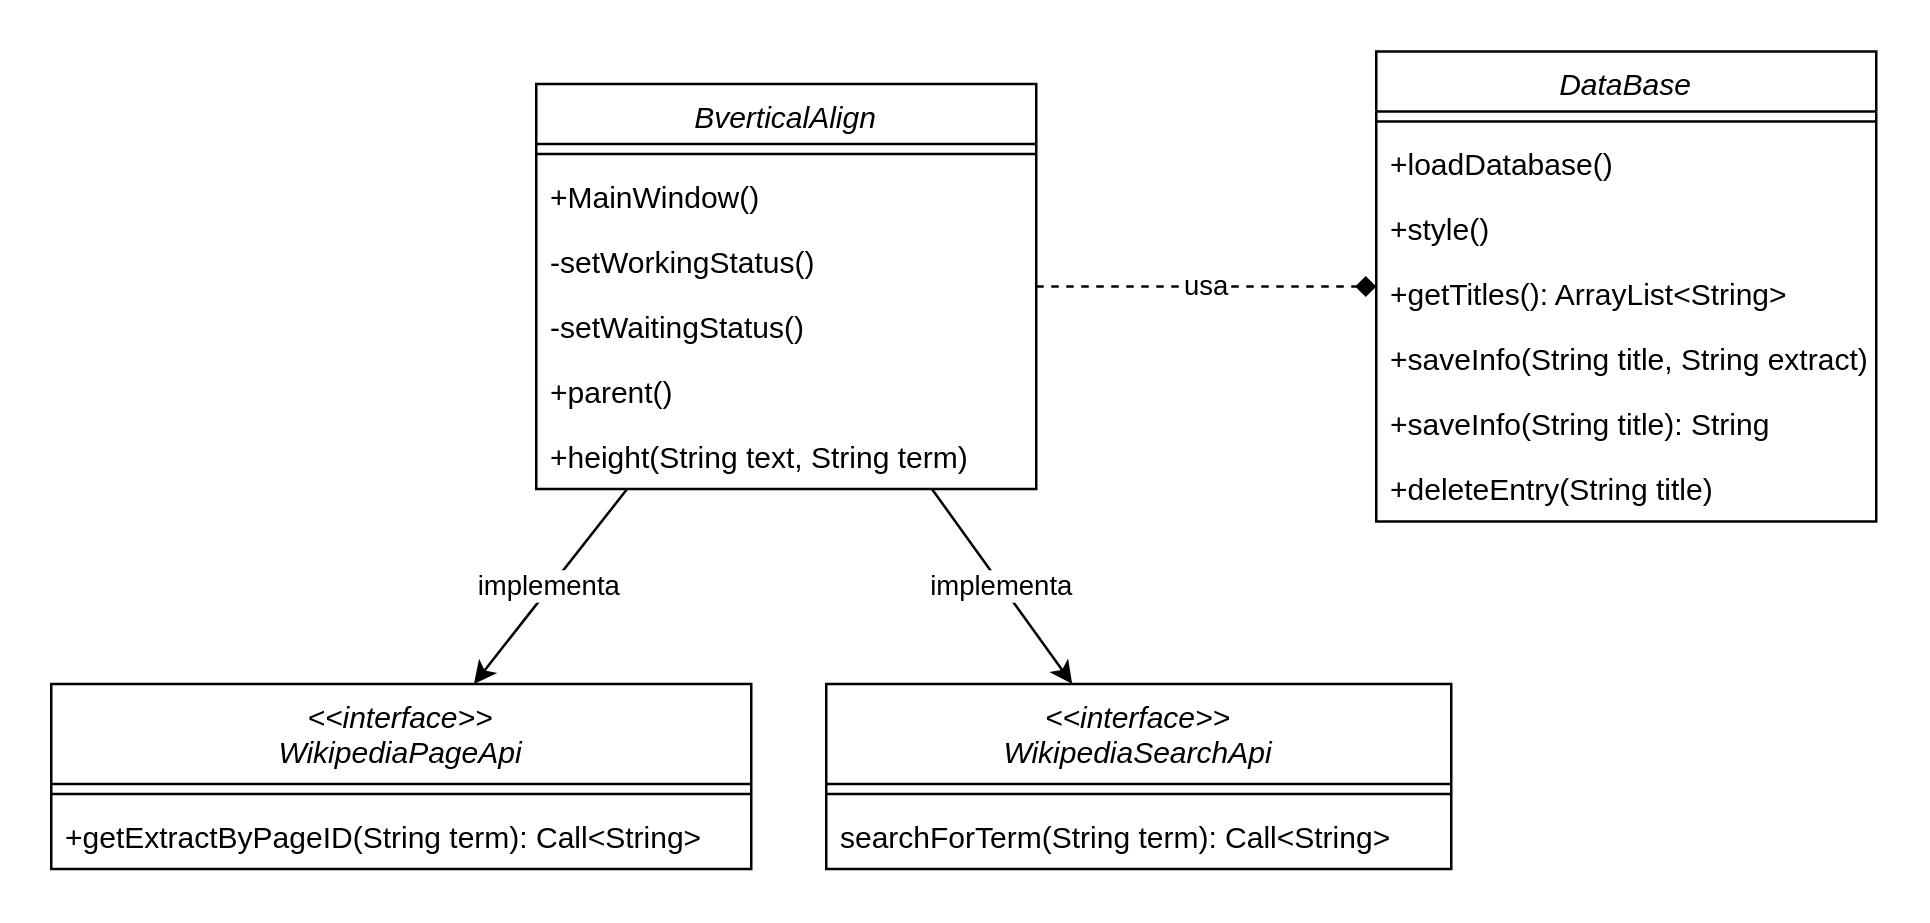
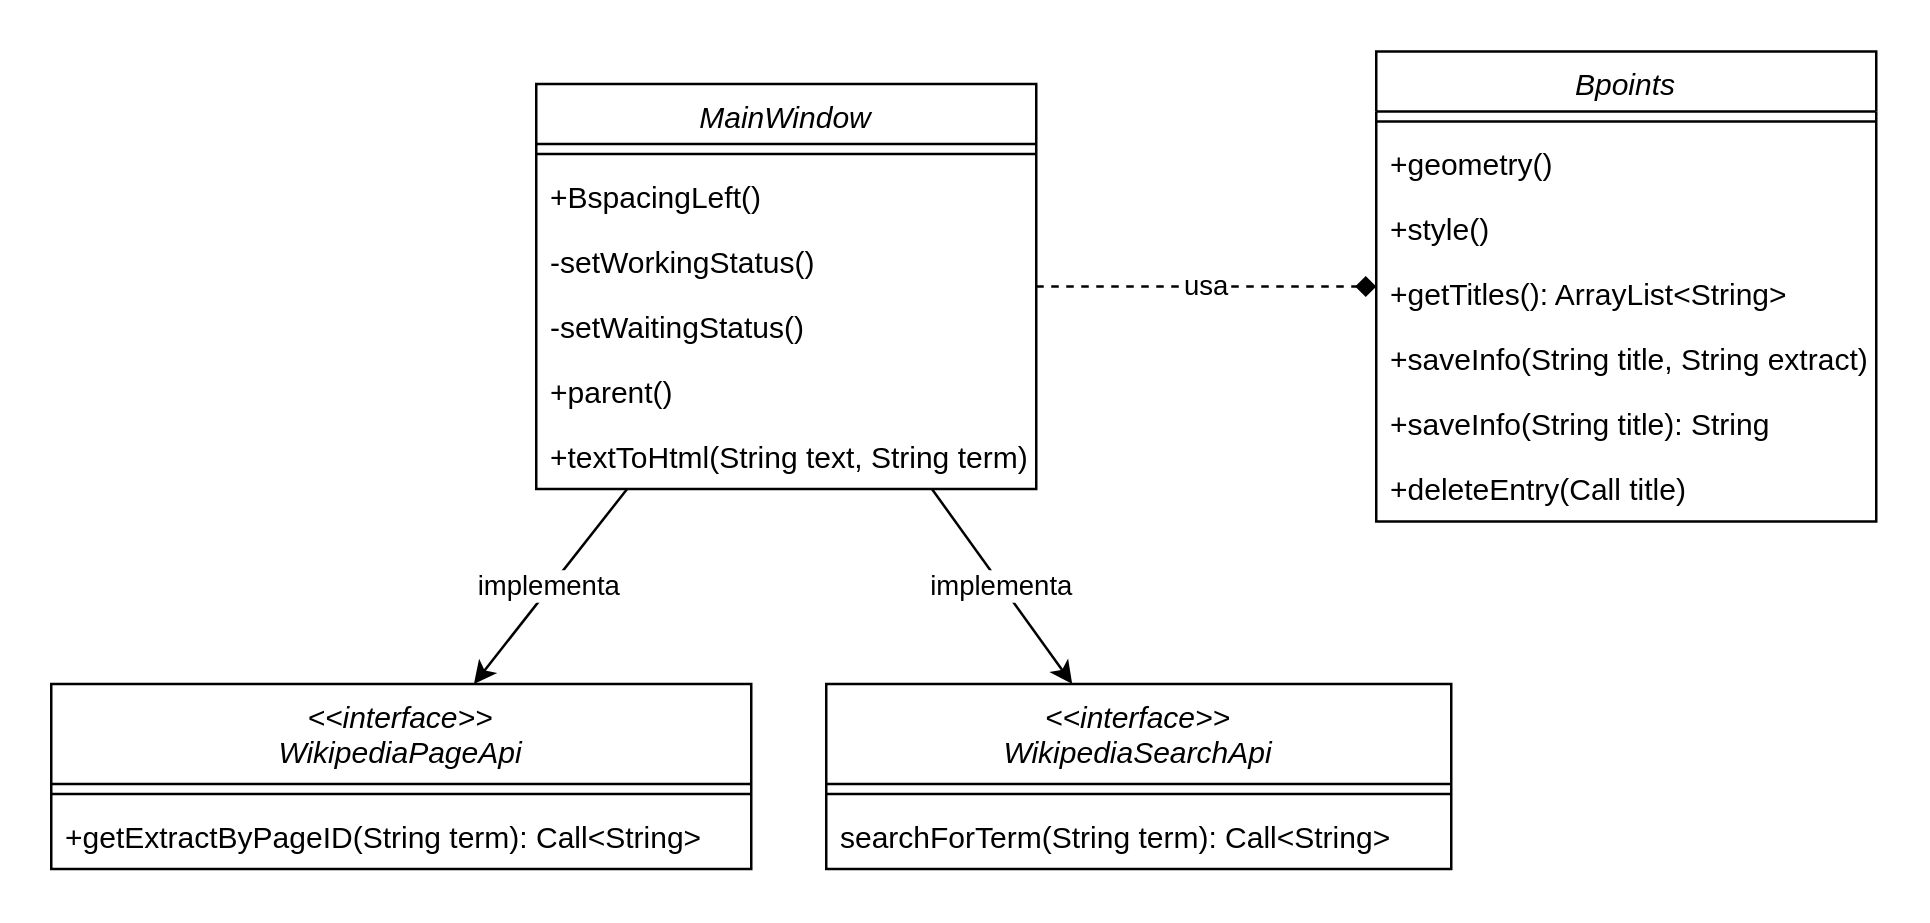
- <mxCell id="14" value="DataBase" style="swimlane;fontStyle=2;align=center;verticalAlign=top;childLayout=stackLayout;horizontal=1;startSize=24;horizontalStack=0;resizeParent=1;resizeLast=0;collapsible=1;marginBottom=0;rounded=0;shadow=0;strokeWidth=1;" vertex="1" parent="1"><mxGeometry x="550" y="20" width="200" height="188" as="geometry"><mxRectangle x="120" y="200" width="160" height="26" as="alternateBounds" /></mxGeometry></mxCell>
+ <mxCell id="14" value="Bpoints" style="swimlane;fontStyle=2;align=center;verticalAlign=top;childLayout=stackLayout;horizontal=1;startSize=24;horizontalStack=0;resizeParent=1;resizeLast=0;collapsible=1;marginBottom=0;rounded=0;shadow=0;strokeWidth=1;" vertex="1" parent="1"><mxGeometry x="550" y="20" width="200" height="188" as="geometry"><mxRectangle x="120" y="200" width="160" height="26" as="alternateBounds" /></mxGeometry></mxCell>
- <mxCell id="4" value="BverticalAlign" style="swimlane;fontStyle=2;align=center;verticalAlign=top;childLayout=stackLayout;horizontal=1;startSize=24;horizontalStack=0;resizeParent=1;resizeLast=0;collapsible=1;marginBottom=0;rounded=0;shadow=0;strokeWidth=1;" parent="1" vertex="1"><mxGeometry x="214" y="33" width="200" height="162" as="geometry"><mxRectangle x="120" y="200" width="160" height="26" as="alternateBounds" /></mxGeometry></mxCell>
+ <mxCell id="4" value="MainWindow" style="swimlane;fontStyle=2;align=center;verticalAlign=top;childLayout=stackLayout;horizontal=1;startSize=24;horizontalStack=0;resizeParent=1;resizeLast=0;collapsible=1;marginBottom=0;rounded=0;shadow=0;strokeWidth=1;" parent="1" vertex="1"><mxGeometry x="214" y="33" width="200" height="162" as="geometry"><mxRectangle x="120" y="200" width="160" height="26" as="alternateBounds" /></mxGeometry></mxCell>
- <mxCell id="16" value="+loadDatabase()" style="text;align=left;verticalAlign=top;spacingLeft=4;spacingRight=4;overflow=hidden;rotatable=0;points=[[0,0.5],[1,0.5]];portConstraint=eastwest;" vertex="1" parent="14"><mxGeometry y="32" width="200" height="26" as="geometry" /></mxCell>
+ <mxCell id="16" value="+geometry()" style="text;align=left;verticalAlign=top;spacingLeft=4;spacingRight=4;overflow=hidden;rotatable=0;points=[[0,0.5],[1,0.5]];portConstraint=eastwest;" vertex="1" parent="14"><mxGeometry y="32" width="200" height="26" as="geometry" /></mxCell>
- <mxCell id="6" value="+MainWindow()" style="text;align=left;verticalAlign=top;spacingLeft=4;spacingRight=4;overflow=hidden;rotatable=0;points=[[0,0.5],[1,0.5]];portConstraint=eastwest;" parent="4" vertex="1"><mxGeometry y="32" width="200" height="26" as="geometry" /></mxCell>
+ <mxCell id="6" value="+BspacingLeft()" style="text;align=left;verticalAlign=top;spacingLeft=4;spacingRight=4;overflow=hidden;rotatable=0;points=[[0,0.5],[1,0.5]];portConstraint=eastwest;" parent="4" vertex="1"><mxGeometry y="32" width="200" height="26" as="geometry" /></mxCell>
- <mxCell id="10" value="+height(String text, String term)" style="text;align=left;verticalAlign=top;spacingLeft=4;spacingRight=4;overflow=hidden;rotatable=0;points=[[0,0.5],[1,0.5]];portConstraint=eastwest;" vertex="1" parent="4"><mxGeometry y="136" width="200" height="26" as="geometry" /></mxCell>
+ <mxCell id="10" value="+textToHtml(String text, String term)" style="text;align=left;verticalAlign=top;spacingLeft=4;spacingRight=4;overflow=hidden;rotatable=0;points=[[0,0.5],[1,0.5]];portConstraint=eastwest;" vertex="1" parent="4"><mxGeometry y="136" width="200" height="26" as="geometry" /></mxCell>
- <mxCell id="21" value="+deleteEntry(String title)" style="text;align=left;verticalAlign=top;spacingLeft=4;spacingRight=4;overflow=hidden;rotatable=0;points=[[0,0.5],[1,0.5]];portConstraint=eastwest;" vertex="1" parent="14"><mxGeometry y="162" width="200" height="26" as="geometry" /></mxCell>
+ <mxCell id="21" value="+deleteEntry(Call title)" style="text;align=left;verticalAlign=top;spacingLeft=4;spacingRight=4;overflow=hidden;rotatable=0;points=[[0,0.5],[1,0.5]];portConstraint=eastwest;" vertex="1" parent="14"><mxGeometry y="162" width="200" height="26" as="geometry" /></mxCell>
